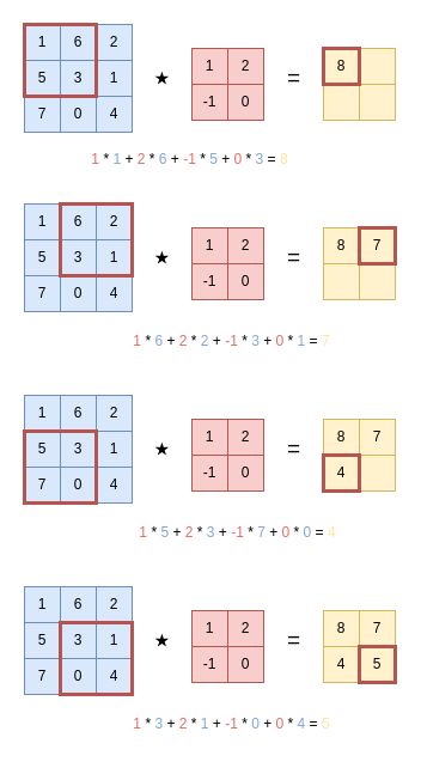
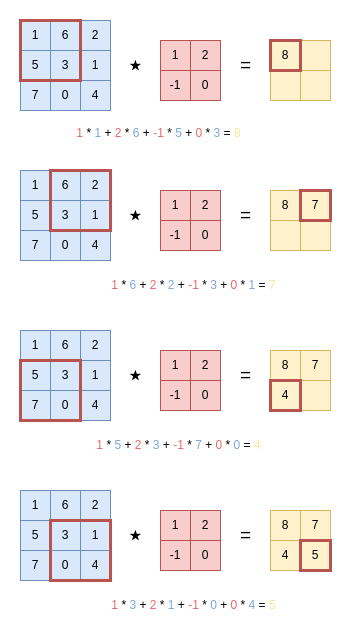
- <mxCell id="75" value="&lt;font color=&quot;#ea6b66&quot;&gt;1&lt;/font&gt; * &lt;font color=&quot;#7ea6e0&quot;&gt;5&lt;/font&gt;&amp;nbsp;+ &lt;font color=&quot;#ea6b66&quot;&gt;2&lt;/font&gt; * &lt;font color=&quot;#7ea6e0&quot;&gt;3&lt;/font&gt;&amp;nbsp;+ &lt;font color=&quot;#ea6b66&quot;&gt;-1&lt;/font&gt; * &lt;font color=&quot;#7ea6e0&quot;&gt;7&amp;nbsp;&lt;/font&gt;+ &lt;font color=&quot;#ea6b66&quot;&gt;0&lt;/font&gt; * &lt;font color=&quot;#7ea6e0&quot;&gt;0&lt;/font&gt; = &lt;font color=&quot;#ffe599&quot;&gt;4&lt;/font&gt;" style="text;html=1;align=center;verticalAlign=middle;resizable=0;points=[];autosize=1;strokeColor=none;fillColor=none;" vertex="1" parent="1"><mxGeometry x="103" y="430" width="190" height="30" as="geometry" /></mxCell>
+ <mxCell id="75" value="&lt;font color=&quot;#ea6b66&quot;&gt;1&lt;/font&gt; * &lt;font color=&quot;#7ea6e0&quot;&gt;5&lt;/font&gt;&amp;nbsp;+ &lt;font color=&quot;#ea6b66&quot;&gt;2&lt;/font&gt; * &lt;font color=&quot;#7ea6e0&quot;&gt;3&lt;/font&gt;&amp;nbsp;+ &lt;font color=&quot;#ea6b66&quot;&gt;-1&lt;/font&gt; * &lt;font color=&quot;#7ea6e0&quot;&gt;7&amp;nbsp;&lt;/font&gt;+ &lt;font color=&quot;#ea6b66&quot;&gt;0&lt;/font&gt; * &lt;font color=&quot;#7ea6e0&quot;&gt;0&lt;/font&gt; = &lt;font color=&quot;#ffe599&quot;&gt;4&lt;/font&gt;" style="text;html=1;align=center;verticalAlign=middle;resizable=0;points=[];autosize=1;strokeColor=none;fillColor=none;" vertex="1" parent="1"><mxGeometry x="83" y="430" width="190" height="30" as="geometry" /></mxCell>
